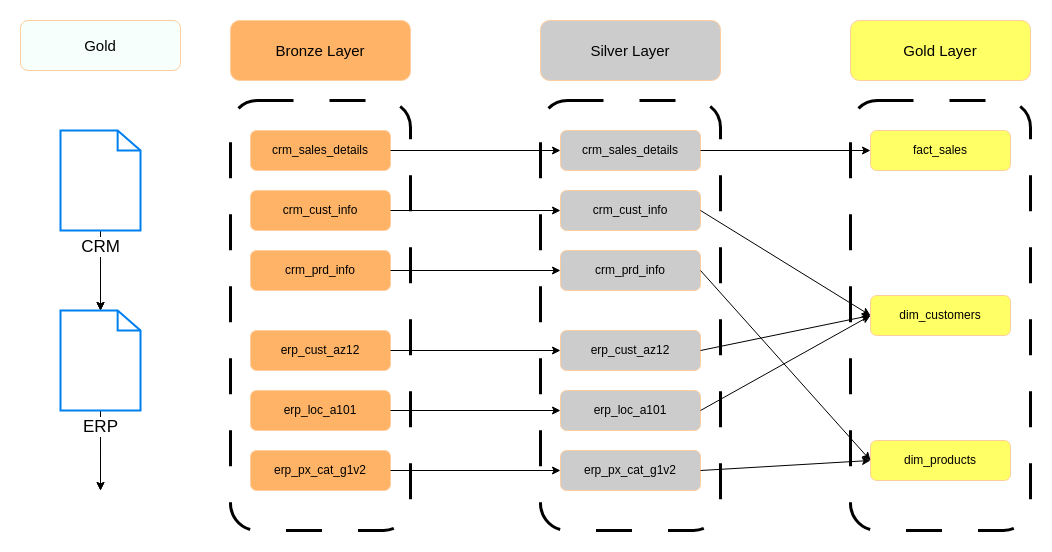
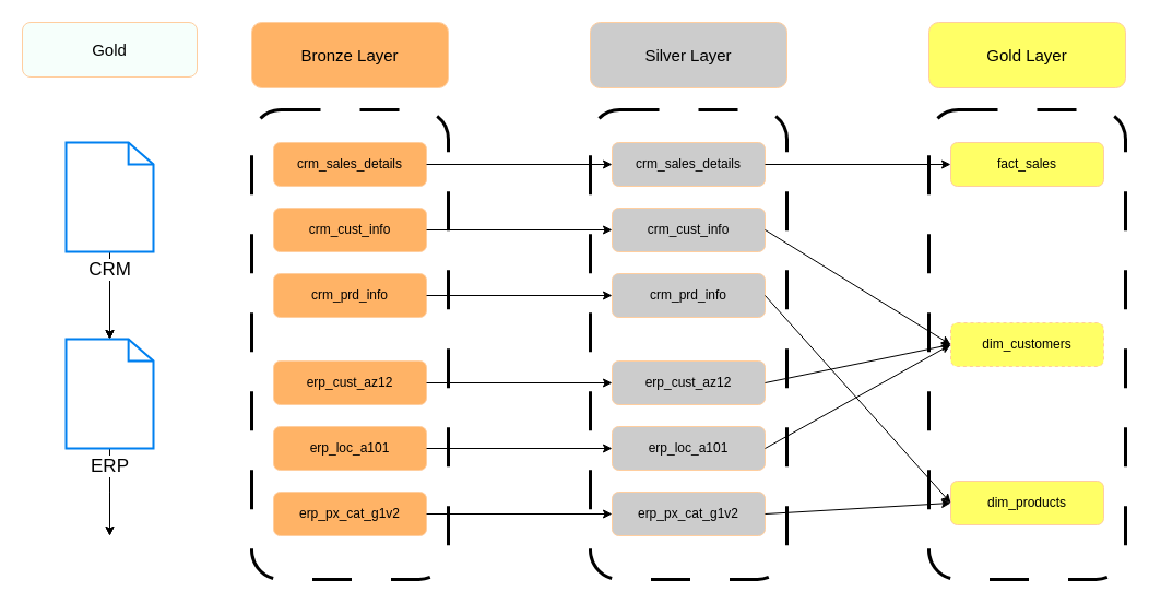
- <mxCell id="21" value="&lt;font style=&quot;color: rgb(0, 0, 0);&quot;&gt;dim_customers&lt;/font&gt;" style="rounded=1;whiteSpace=wrap;html=1;strokeColor=#FFCE9F;fillColor=#FFFF66;" vertex="1" parent="1"><mxGeometry x="870" y="295" width="140" height="40" as="geometry" /></mxCell>
+ <mxCell id="21" value="&lt;font style=&quot;color: rgb(0, 0, 0);&quot;&gt;dim_customers&lt;/font&gt;" style="rounded=1;whiteSpace=wrap;html=1;strokeColor=#FFCE9F;fillColor=#FFFF66;dashed=1;" vertex="1" parent="1"><mxGeometry x="870" y="295" width="140" height="40" as="geometry" /></mxCell>
